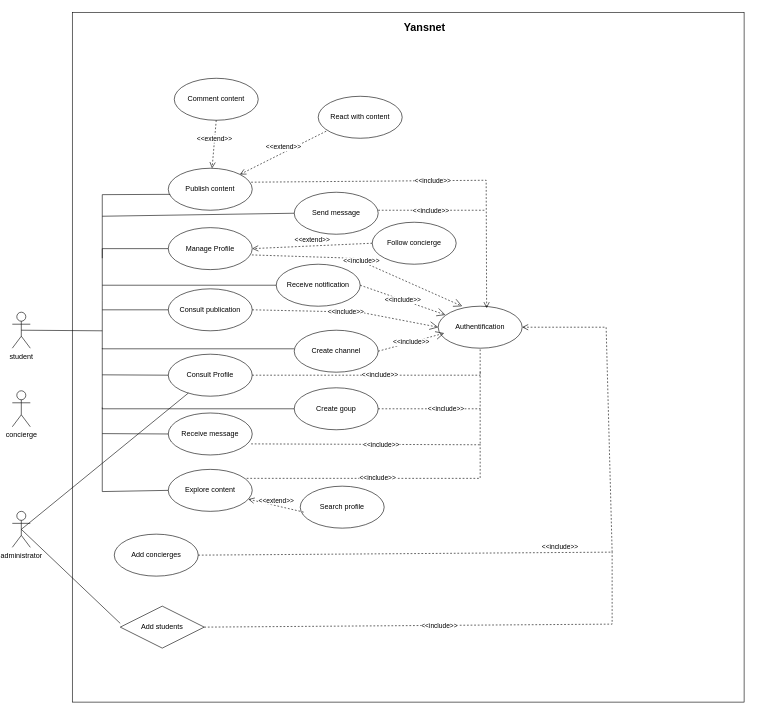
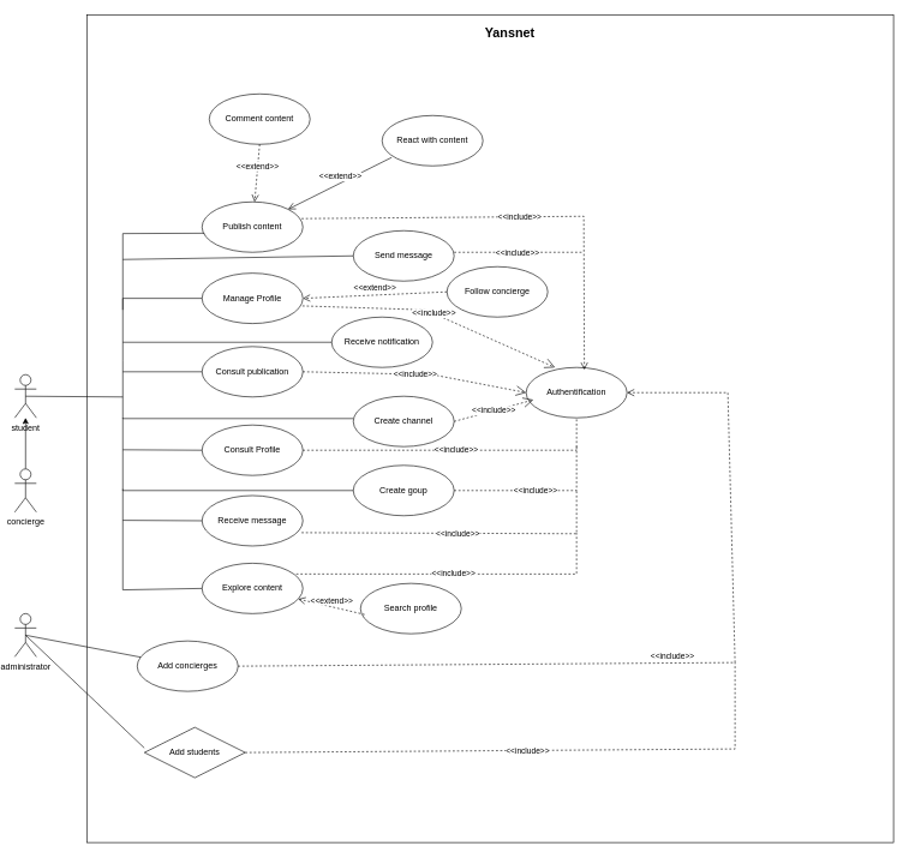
- <mxCell id="30" value="&amp;lt;&amp;lt;extend&amp;gt;&amp;gt;" style="html=1;verticalAlign=bottom;endArrow=open;dashed=1;endSize=8;curved=0;rounded=0;exitX=0.095;exitY=0.832;exitDx=0;exitDy=0;entryX=1;entryY=0;entryDx=0;entryDy=0;exitPerimeter=0;" edge="1" parent="1" source="15" target="4"><mxGeometry relative="1" as="geometry"><mxPoint x="490.503" y="239.749" as="sourcePoint" /><mxPoint x="420" y="315" as="targetPoint" /></mxGeometry></mxCell>
+ <mxCell id="30" value="&amp;lt;&amp;lt;extend&amp;gt;&amp;gt;" style="html=1;verticalAlign=bottom;endArrow=open;dashed=0;endSize=8;curved=0;rounded=0;exitX=0.095;exitY=0.832;exitDx=0;exitDy=0;entryX=1;entryY=0;entryDx=0;entryDy=0;exitPerimeter=0;" edge="1" parent="1" source="15" target="4"><mxGeometry relative="1" as="geometry"><mxPoint x="490.503" y="239.749" as="sourcePoint" /><mxPoint x="420" y="315" as="targetPoint" /></mxGeometry></mxCell>
- <mxCell id="37" value="&amp;lt;&amp;lt;include&amp;gt;&amp;gt;" style="endArrow=open;endSize=12;dashed=1;html=1;rounded=0;exitX=1;exitY=0.5;exitDx=0;exitDy=0;entryX=0.086;entryY=0.207;entryDx=0;entryDy=0;entryPerimeter=0;" edge="1" parent="1" source="10" target="3"><mxGeometry width="160" relative="1" as="geometry"><mxPoint x="430" y="526" as="sourcePoint" /><mxPoint x="740" y="555" as="targetPoint" /><Array as="points" /></mxGeometry></mxCell>
+ <mxCell id="47" value="" style="edgeStyle=orthogonalEdgeStyle;rounded=0;orthogonalLoop=1;jettySize=auto;html=1;" edge="1" parent="1" source="53" target="2"><mxGeometry relative="1" as="geometry" /></mxCell>
- <mxCell id="51" value="" style="endArrow=none;html=1;rounded=0;exitX=0.5;exitY=0.5;exitDx=0;exitDy=0;exitPerimeter=0;" edge="1" parent="1" source="48" target="7"><mxGeometry width="50" height="50" relative="1" as="geometry"><mxPoint x="170" y="770" as="sourcePoint" /><mxPoint x="220" y="720" as="targetPoint" /></mxGeometry></mxCell>
+ <mxCell id="51" value="" style="endArrow=none;html=1;rounded=0;exitX=0.5;exitY=0.5;exitDx=0;exitDy=0;exitPerimeter=0;" edge="1" parent="1" source="48" target="49"><mxGeometry width="50" height="50" relative="1" as="geometry"><mxPoint x="170" y="770" as="sourcePoint" /><mxPoint x="220" y="720" as="targetPoint" /></mxGeometry></mxCell>
